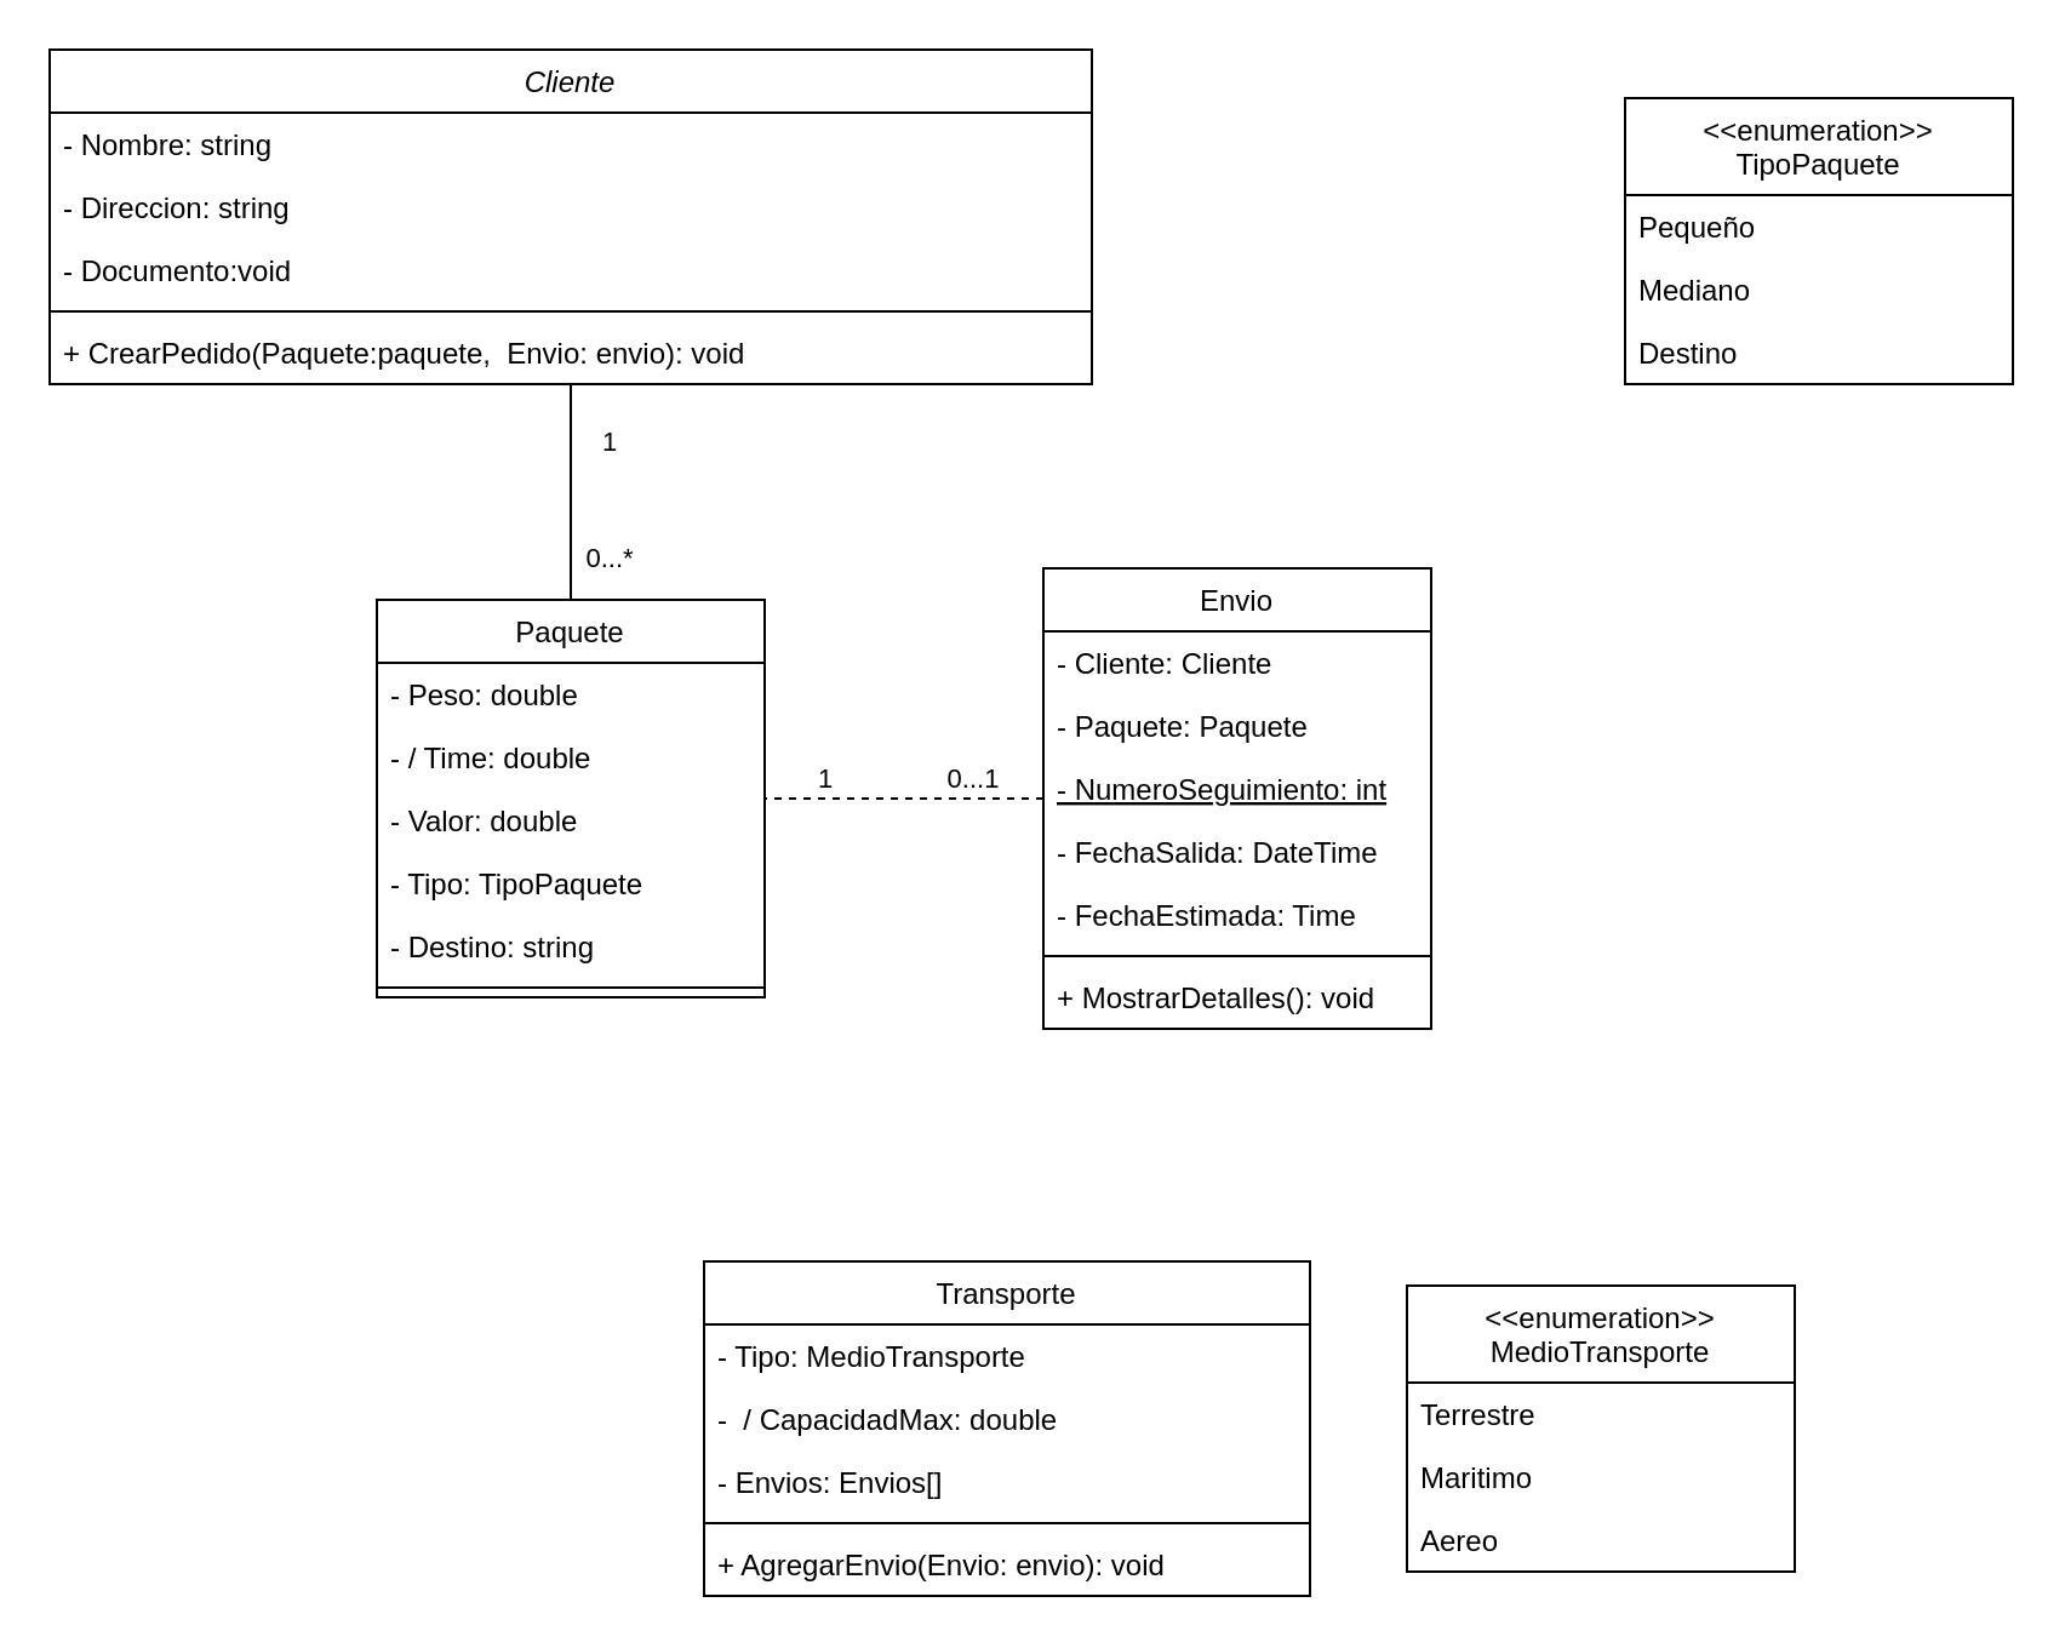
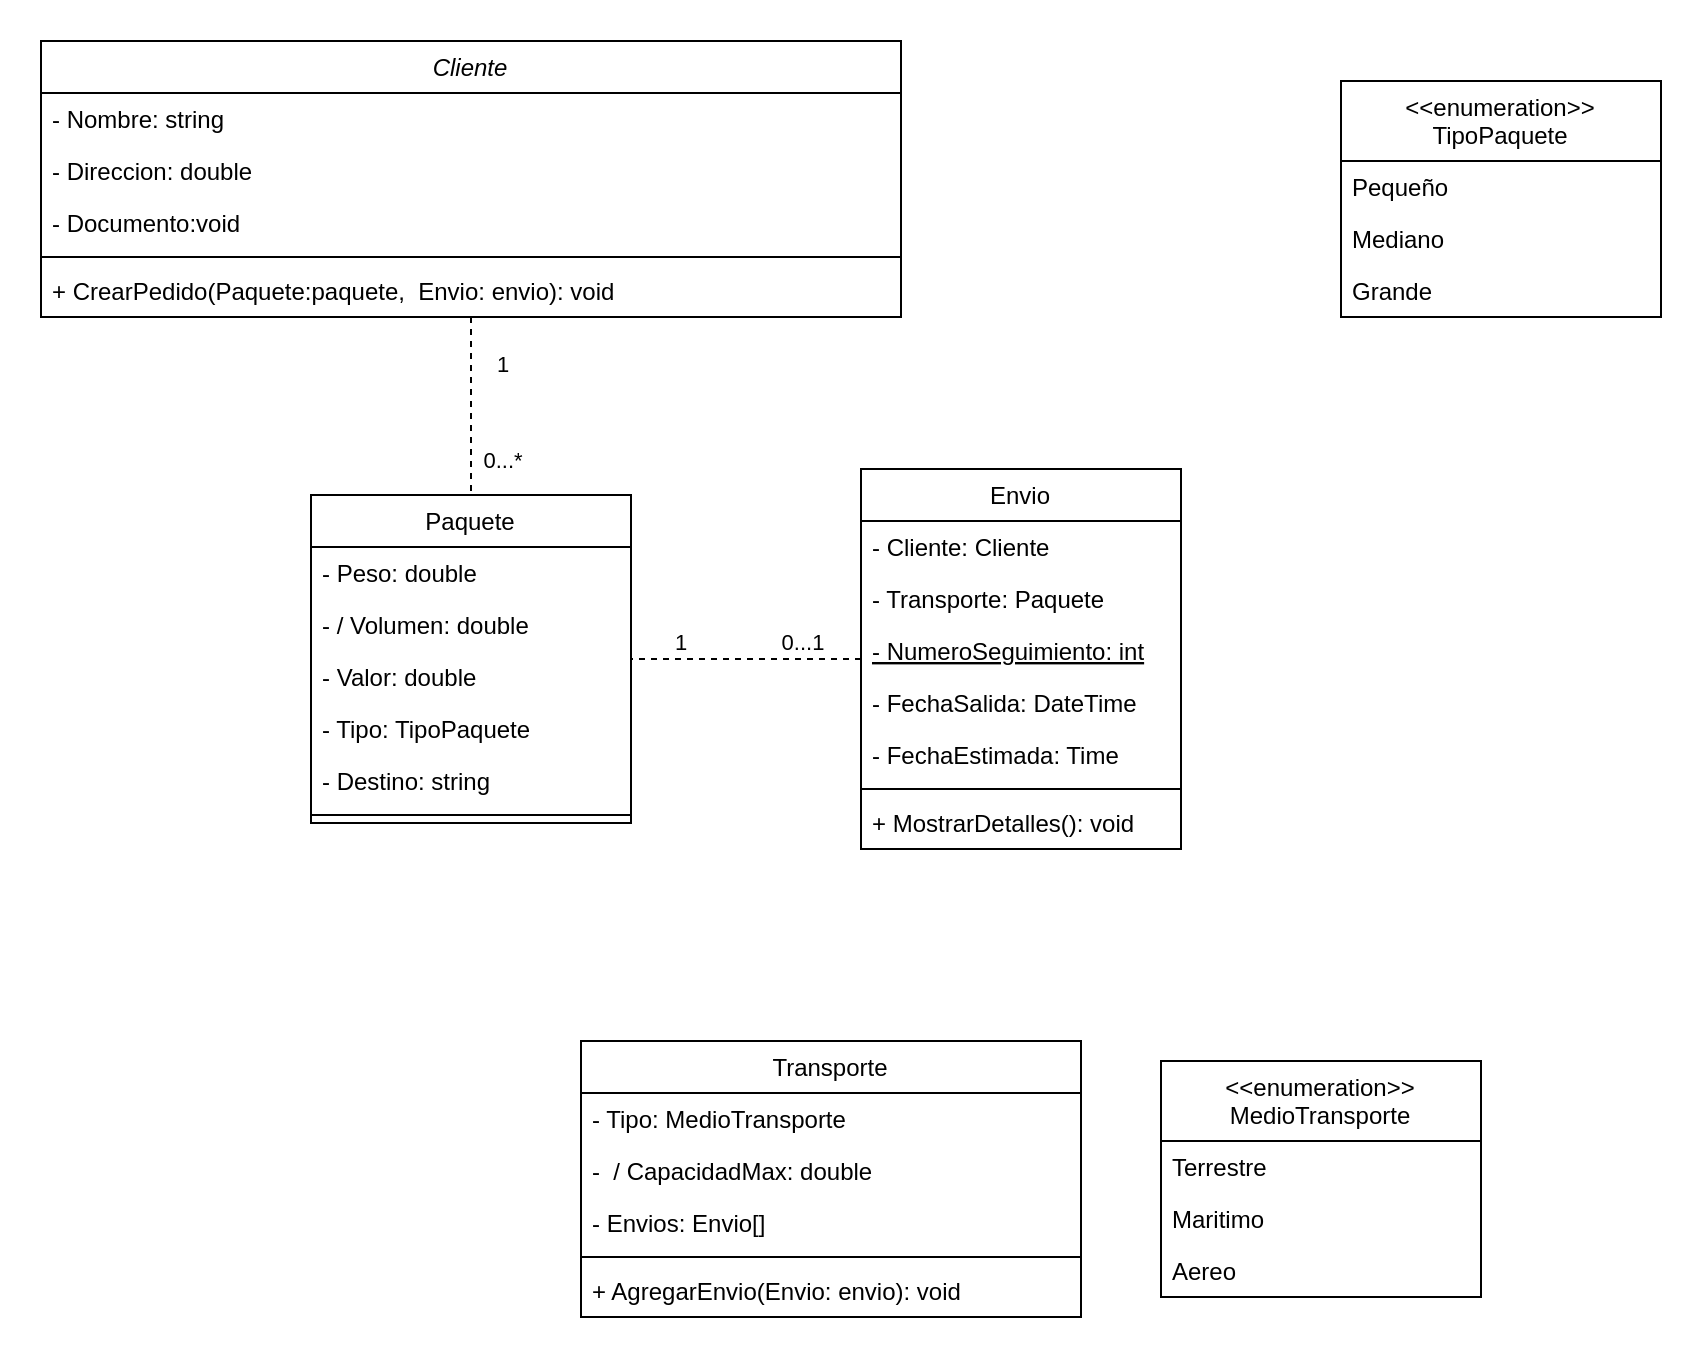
- <mxCell id="4" value="- Direccion: string" style="text;align=left;verticalAlign=top;spacingLeft=4;spacingRight=4;overflow=hidden;rotatable=0;points=[[0,0.5],[1,0.5]];portConstraint=eastwest;rounded=0;shadow=0;html=0;" parent="2" vertex="1"><mxGeometry y="52" width="430" height="26" as="geometry" /></mxCell>
+ <mxCell id="4" value="- Direccion: double" style="text;align=left;verticalAlign=top;spacingLeft=4;spacingRight=4;overflow=hidden;rotatable=0;points=[[0,0.5],[1,0.5]];portConstraint=eastwest;rounded=0;shadow=0;html=0;" parent="2" vertex="1"><mxGeometry y="52" width="430" height="26" as="geometry" /></mxCell>
- <mxCell id="36" value="Destino" style="text;align=left;verticalAlign=top;spacingLeft=4;spacingRight=4;overflow=hidden;rotatable=0;points=[[0,0.5],[1,0.5]];portConstraint=eastwest;rounded=0;shadow=0;html=0;" vertex="1" parent="33"><mxGeometry y="92" width="160" height="26" as="geometry" /></mxCell>
+ <mxCell id="36" value="Grande" style="text;align=left;verticalAlign=top;spacingLeft=4;spacingRight=4;overflow=hidden;rotatable=0;points=[[0,0.5],[1,0.5]];portConstraint=eastwest;rounded=0;shadow=0;html=0;" vertex="1" parent="33"><mxGeometry y="92" width="160" height="26" as="geometry" /></mxCell>
- <mxCell id="37" value="" style="endArrow=none;html=1;rounded=0;" edge="1" parent="1" source="2" target="8"><mxGeometry width="50" height="50" relative="1" as="geometry"><mxPoint x="470" y="170" as="sourcePoint" /><mxPoint x="520" y="120" as="targetPoint" /></mxGeometry></mxCell>
+ <mxCell id="37" value="" style="endArrow=none;html=1;rounded=0;dashed=1;" edge="1" parent="1" source="2" target="8"><mxGeometry width="50" height="50" relative="1" as="geometry"><mxPoint x="470" y="170" as="sourcePoint" /><mxPoint x="520" y="120" as="targetPoint" /></mxGeometry></mxCell>
- <mxCell id="23" value="- Paquete: Paquete" style="text;align=left;verticalAlign=top;spacingLeft=4;spacingRight=4;overflow=hidden;rotatable=0;points=[[0,0.5],[1,0.5]];portConstraint=eastwest;rounded=0;shadow=0;html=0;" vertex="1" parent="21"><mxGeometry y="52" width="160" height="26" as="geometry" /></mxCell>
+ <mxCell id="23" value="- Transporte: Paquete" style="text;align=left;verticalAlign=top;spacingLeft=4;spacingRight=4;overflow=hidden;rotatable=0;points=[[0,0.5],[1,0.5]];portConstraint=eastwest;rounded=0;shadow=0;html=0;" vertex="1" parent="21"><mxGeometry y="52" width="160" height="26" as="geometry" /></mxCell>
- <mxCell id="10" value="- / Time: double" style="text;align=left;verticalAlign=top;spacingLeft=4;spacingRight=4;overflow=hidden;rotatable=0;points=[[0,0.5],[1,0.5]];portConstraint=eastwest;rounded=0;shadow=0;html=0;" parent="8" vertex="1"><mxGeometry y="52" width="160" height="26" as="geometry" /></mxCell>
+ <mxCell id="10" value="- / Volumen: double" style="text;align=left;verticalAlign=top;spacingLeft=4;spacingRight=4;overflow=hidden;rotatable=0;points=[[0,0.5],[1,0.5]];portConstraint=eastwest;rounded=0;shadow=0;html=0;" parent="8" vertex="1"><mxGeometry y="52" width="160" height="26" as="geometry" /></mxCell>
- <mxCell id="18" value="- Envios: Envios[]" style="text;align=left;verticalAlign=top;spacingLeft=4;spacingRight=4;overflow=hidden;rotatable=0;points=[[0,0.5],[1,0.5]];portConstraint=eastwest;rounded=0;shadow=0;html=0;" vertex="1" parent="15"><mxGeometry y="78" width="250" height="26" as="geometry" /></mxCell>
+ <mxCell id="18" value="- Envios: Envio[]" style="text;align=left;verticalAlign=top;spacingLeft=4;spacingRight=4;overflow=hidden;rotatable=0;points=[[0,0.5],[1,0.5]];portConstraint=eastwest;rounded=0;shadow=0;html=0;" vertex="1" parent="15"><mxGeometry y="78" width="250" height="26" as="geometry" /></mxCell>
